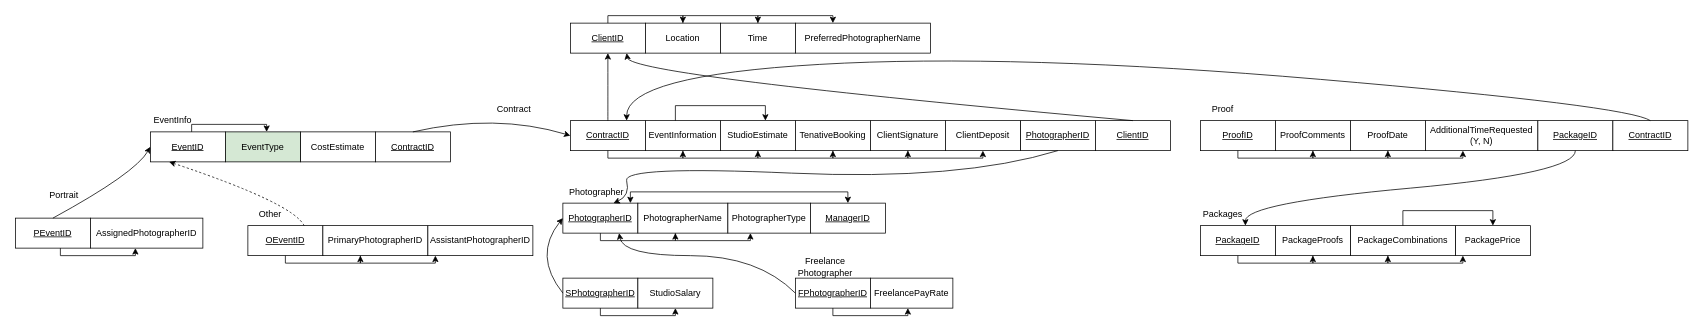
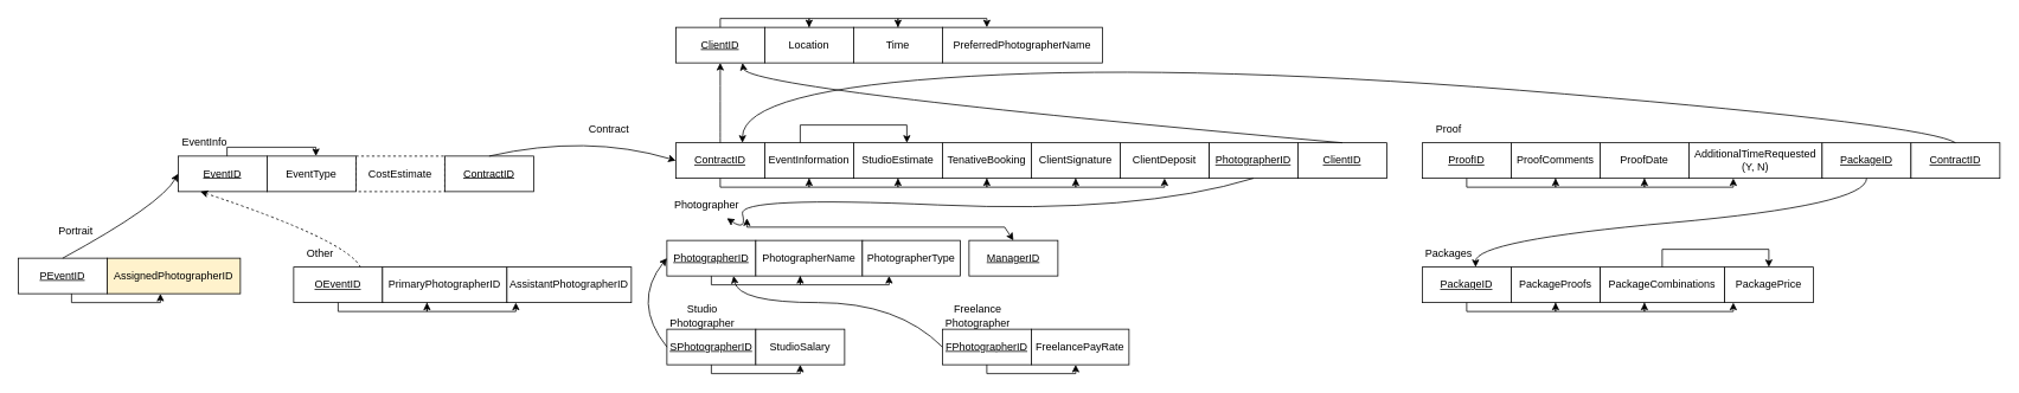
- <mxCell id="27" value="EventType" style="whiteSpace=wrap;html=1;align=center;fillColor=#d5e8d4;" parent="1" vertex="1"><mxGeometry x="300" y="175" width="100" height="40" as="geometry" /></mxCell>
+ <mxCell id="27" value="EventType" style="whiteSpace=wrap;html=1;align=center;" parent="1" vertex="1"><mxGeometry x="300" y="175" width="100" height="40" as="geometry" /></mxCell>
- <mxCell id="26" value="CostEstimate" style="whiteSpace=wrap;html=1;align=center;" parent="1" vertex="1"><mxGeometry x="400" y="175" width="100" height="40" as="geometry" /></mxCell>
+ <mxCell id="26" value="CostEstimate" style="whiteSpace=wrap;html=1;align=center;dashed=1;" parent="1" vertex="1"><mxGeometry x="400" y="175" width="100" height="40" as="geometry" /></mxCell>
- <mxCell id="18" value="Photographer" style="text;html=1;strokeColor=none;fillColor=none;align=center;verticalAlign=middle;whiteSpace=wrap;rounded=0;" parent="1" vertex="1"><mxGeometry x="750" y="240" width="90" height="30" as="geometry" /></mxCell>
+ <mxCell id="18" value="Photographer" style="text;html=1;strokeColor=none;fillColor=none;align=center;verticalAlign=middle;whiteSpace=wrap;rounded=0;" parent="1" vertex="1"><mxGeometry x="750" y="215" width="90" height="30" as="geometry" /></mxCell>
- <mxCell id="17" value="&lt;u&gt;ManagerID&lt;/u&gt;" style="whiteSpace=wrap;html=1;align=center;" parent="1" vertex="1"><mxGeometry x="1080" y="270" width="100" height="40" as="geometry" /></mxCell>
+ <mxCell id="17" value="&lt;u&gt;ManagerID&lt;/u&gt;" style="whiteSpace=wrap;html=1;align=center;" parent="1" vertex="1"><mxGeometry x="1090" y="270" width="100" height="40" as="geometry" /></mxCell>
- <mxCell id="29" value="AssignedPhotographerID" style="whiteSpace=wrap;html=1;align=center;" parent="1" vertex="1"><mxGeometry x="120" y="290" width="150" height="40" as="geometry" /></mxCell>
+ <mxCell id="29" value="AssignedPhotographerID" style="whiteSpace=wrap;html=1;align=center;fillColor=#fff2cc;" parent="1" vertex="1"><mxGeometry x="120" y="290" width="150" height="40" as="geometry" /></mxCell>
+ <mxCell id="21" value="Studio Photographer" style="text;html=1;strokeColor=none;fillColor=none;align=center;verticalAlign=middle;whiteSpace=wrap;rounded=0;" parent="1" vertex="1"><mxGeometry x="750" y="340" width="80" height="30" as="geometry" /></mxCell>
